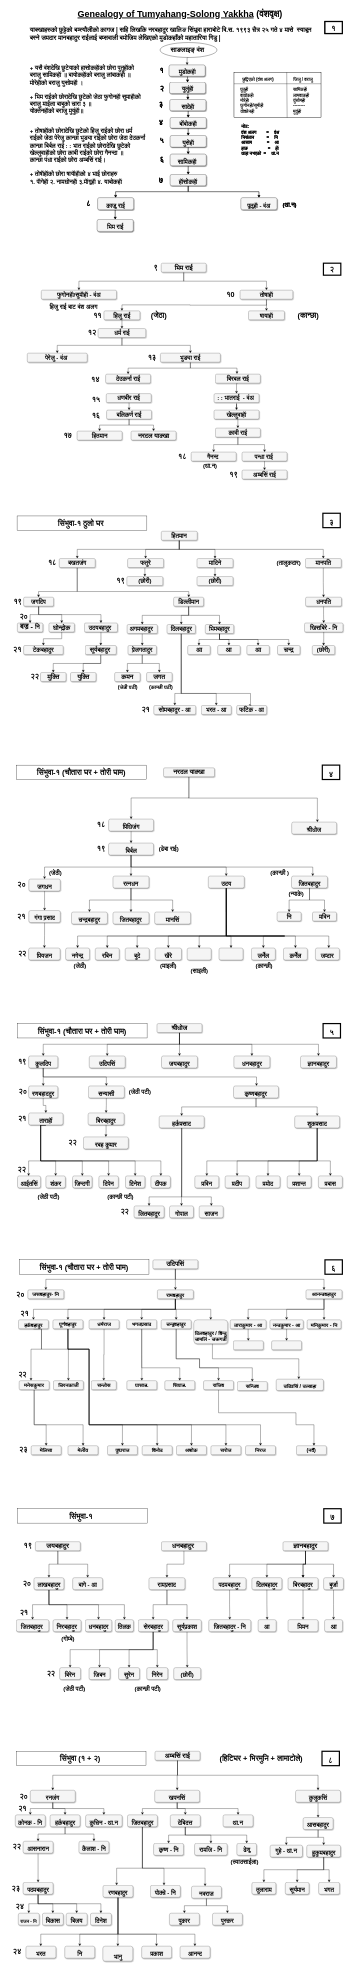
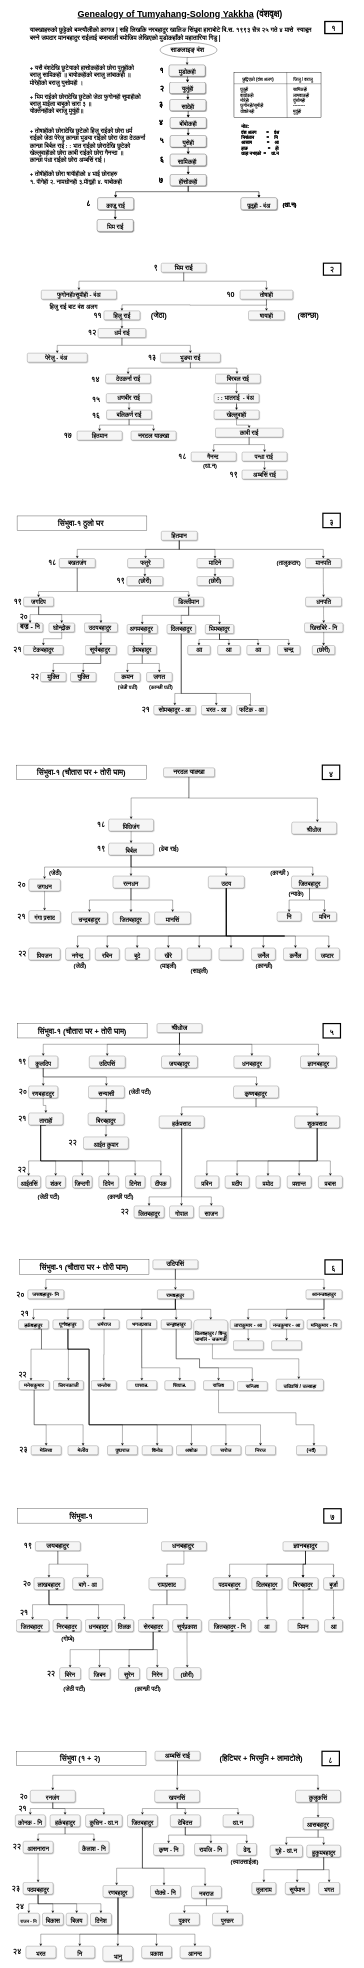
- <mxCell id="390" value="&lt;p class=&quot;MsoNormal&quot; style=&quot;margin-bottom: 0.0pt; line-height: normal; font-size: 20px;&quot;&gt;&lt;span style=&quot;font-size: 20px; line-height: 107%; font-family: calibri, sans-serif;&quot;&gt;कावी राई&lt;/span&gt;&lt;br style=&quot;font-size: 20px;&quot;&gt;&lt;/p&gt;" style="whiteSpace=wrap;html=1;rounded=1;shadow=1;strokeWidth=1;fontSize=20;align=center;fillColor=#f5f5f5;strokeColor=#666666;verticalAlign=bottom;fontStyle=1" parent="1" vertex="1"><mxGeometry x="717.86" y="1426" width="150" height="30" as="geometry" /></mxCell>
+ <mxCell id="390" value="&lt;p class=&quot;MsoNormal&quot; style=&quot;margin-bottom: 0.0pt; line-height: normal; font-size: 20px;&quot;&gt;&lt;span style=&quot;font-size: 20px; line-height: 107%; font-family: calibri, sans-serif;&quot;&gt;कावी राई&lt;/span&gt;&lt;br style=&quot;font-size: 20px;&quot;&gt;&lt;/p&gt;" style="whiteSpace=wrap;html=1;rounded=1;shadow=1;strokeWidth=1;fontSize=20;align=center;fillColor=#f5f5f5;strokeColor=#666666;verticalAlign=bottom;fontStyle=1" parent="1" vertex="1"><mxGeometry x="717.86" y="1426" width="225" height="30" as="geometry" /></mxCell>
- <mxCell id="124" value="&lt;p class=&quot;MsoNormal&quot; style=&quot;margin-bottom: 0.0pt; line-height: normal; font-size: 20px;&quot;&gt;&lt;span style=&quot;font-size: 20px; line-height: 107%; font-family: calibri, sans-serif;&quot;&gt;प्रेजगतादुर&lt;/span&gt;&lt;br style=&quot;font-size: 20px;&quot;&gt;&lt;/p&gt;" style="whiteSpace=wrap;html=1;rounded=1;shadow=1;strokeWidth=1;fontSize=20;align=center;fillColor=#f5f5f5;strokeColor=#666666;verticalAlign=bottom;fontStyle=1" parent="1" vertex="1"><mxGeometry x="426.4" y="2151" width="95" height="30" as="geometry" /></mxCell>
+ <mxCell id="124" value="&lt;p class=&quot;MsoNormal&quot; style=&quot;margin-bottom: 0.0pt; line-height: normal; font-size: 20px;&quot;&gt;&lt;span style=&quot;font-size: 20px; line-height: 107%; font-family: calibri, sans-serif;&quot;&gt;प्रेमबहादुर&lt;/span&gt;&lt;br style=&quot;font-size: 20px;&quot;&gt;&lt;/p&gt;" style="whiteSpace=wrap;html=1;rounded=1;shadow=1;strokeWidth=1;fontSize=20;align=center;fillColor=#f5f5f5;strokeColor=#666666;verticalAlign=bottom;fontStyle=1" parent="1" vertex="1"><mxGeometry x="426.4" y="2151" width="95" height="30" as="geometry" /></mxCell>
- <mxCell id="325" style="edgeStyle=orthogonalEdgeStyle;rounded=0;orthogonalLoop=1;jettySize=auto;html=1;exitX=0.5;exitY=1;exitDx=0;exitDy=0;entryX=0.5;entryY=0;entryDx=0;entryDy=0;fontStyle=1;fontSize=20;" parent="1" source="326" target="327" edge="1"><mxGeometry relative="1" as="geometry" /></mxCell>
- <mxCell id="155" value="रबह कुमार" style="whiteSpace=wrap;html=1;rounded=1;shadow=1;strokeWidth=1;fontSize=20;align=center;fillColor=#f5f5f5;strokeColor=#666666;verticalAlign=bottom;fontStyle=1" parent="1" vertex="1"><mxGeometry x="277.57" y="3790" width="150" height="40" as="geometry" /></mxCell>
+ <mxCell id="155" value="आईत कुमार" style="whiteSpace=wrap;html=1;rounded=1;shadow=1;strokeWidth=1;fontSize=20;align=center;fillColor=#f5f5f5;strokeColor=#666666;verticalAlign=bottom;fontStyle=1" parent="1" vertex="1"><mxGeometry x="277.57" y="3790" width="150" height="40" as="geometry" /></mxCell>
